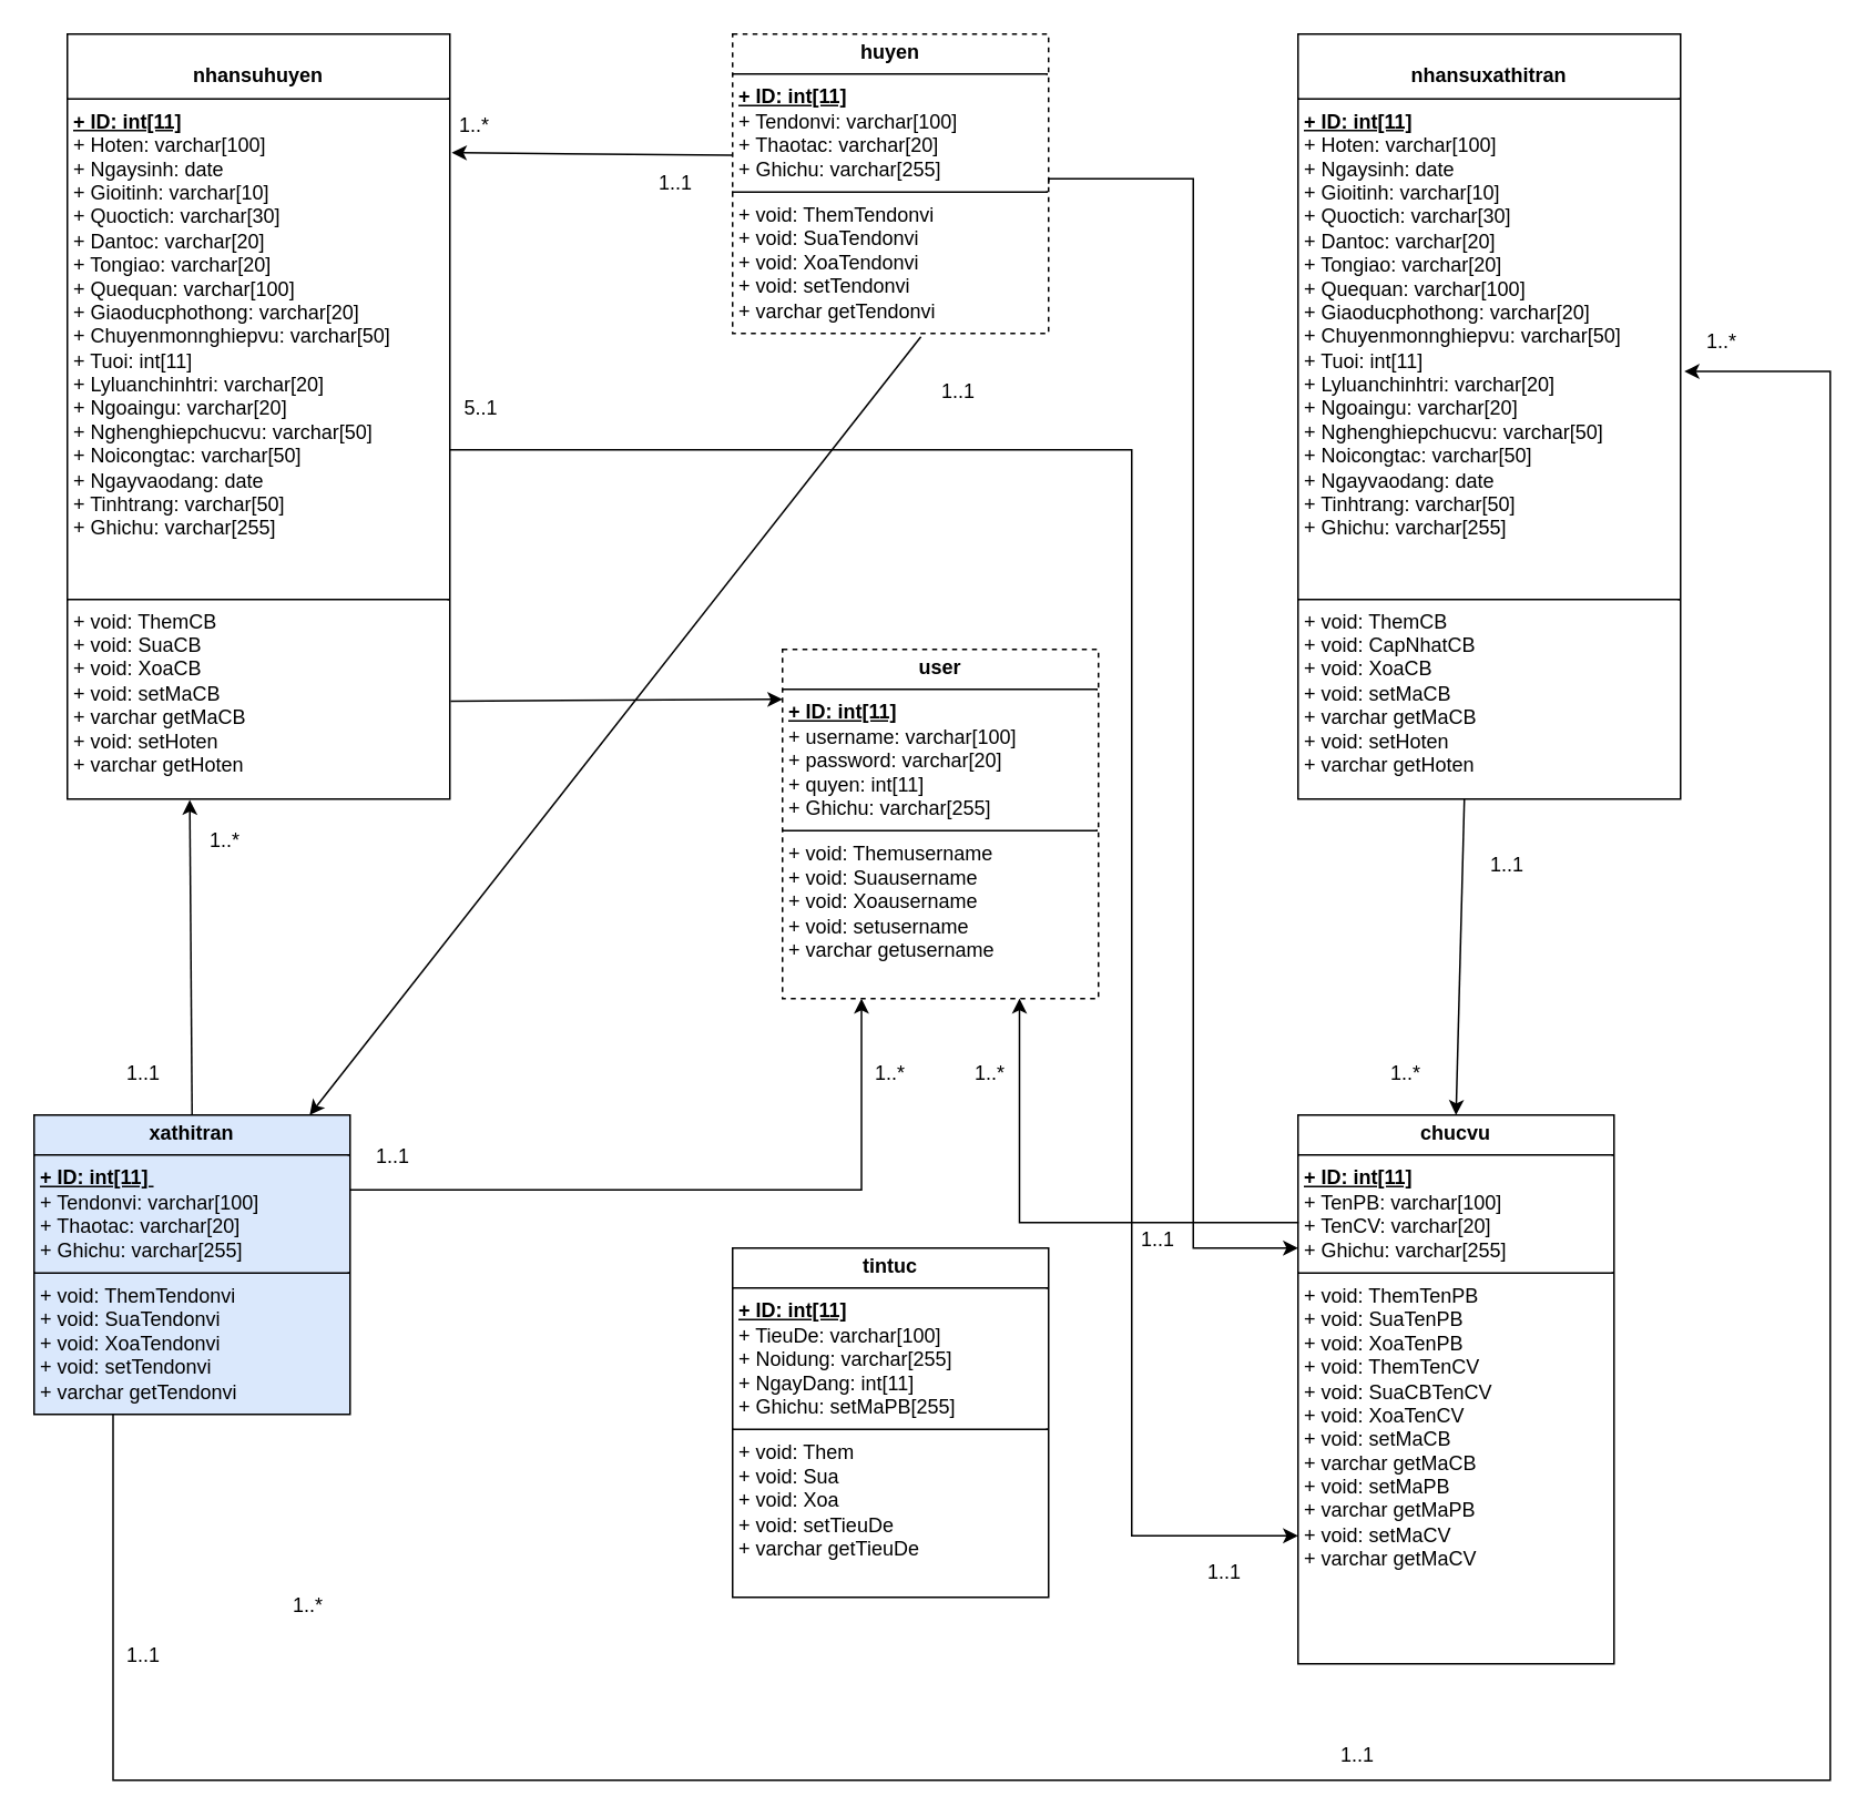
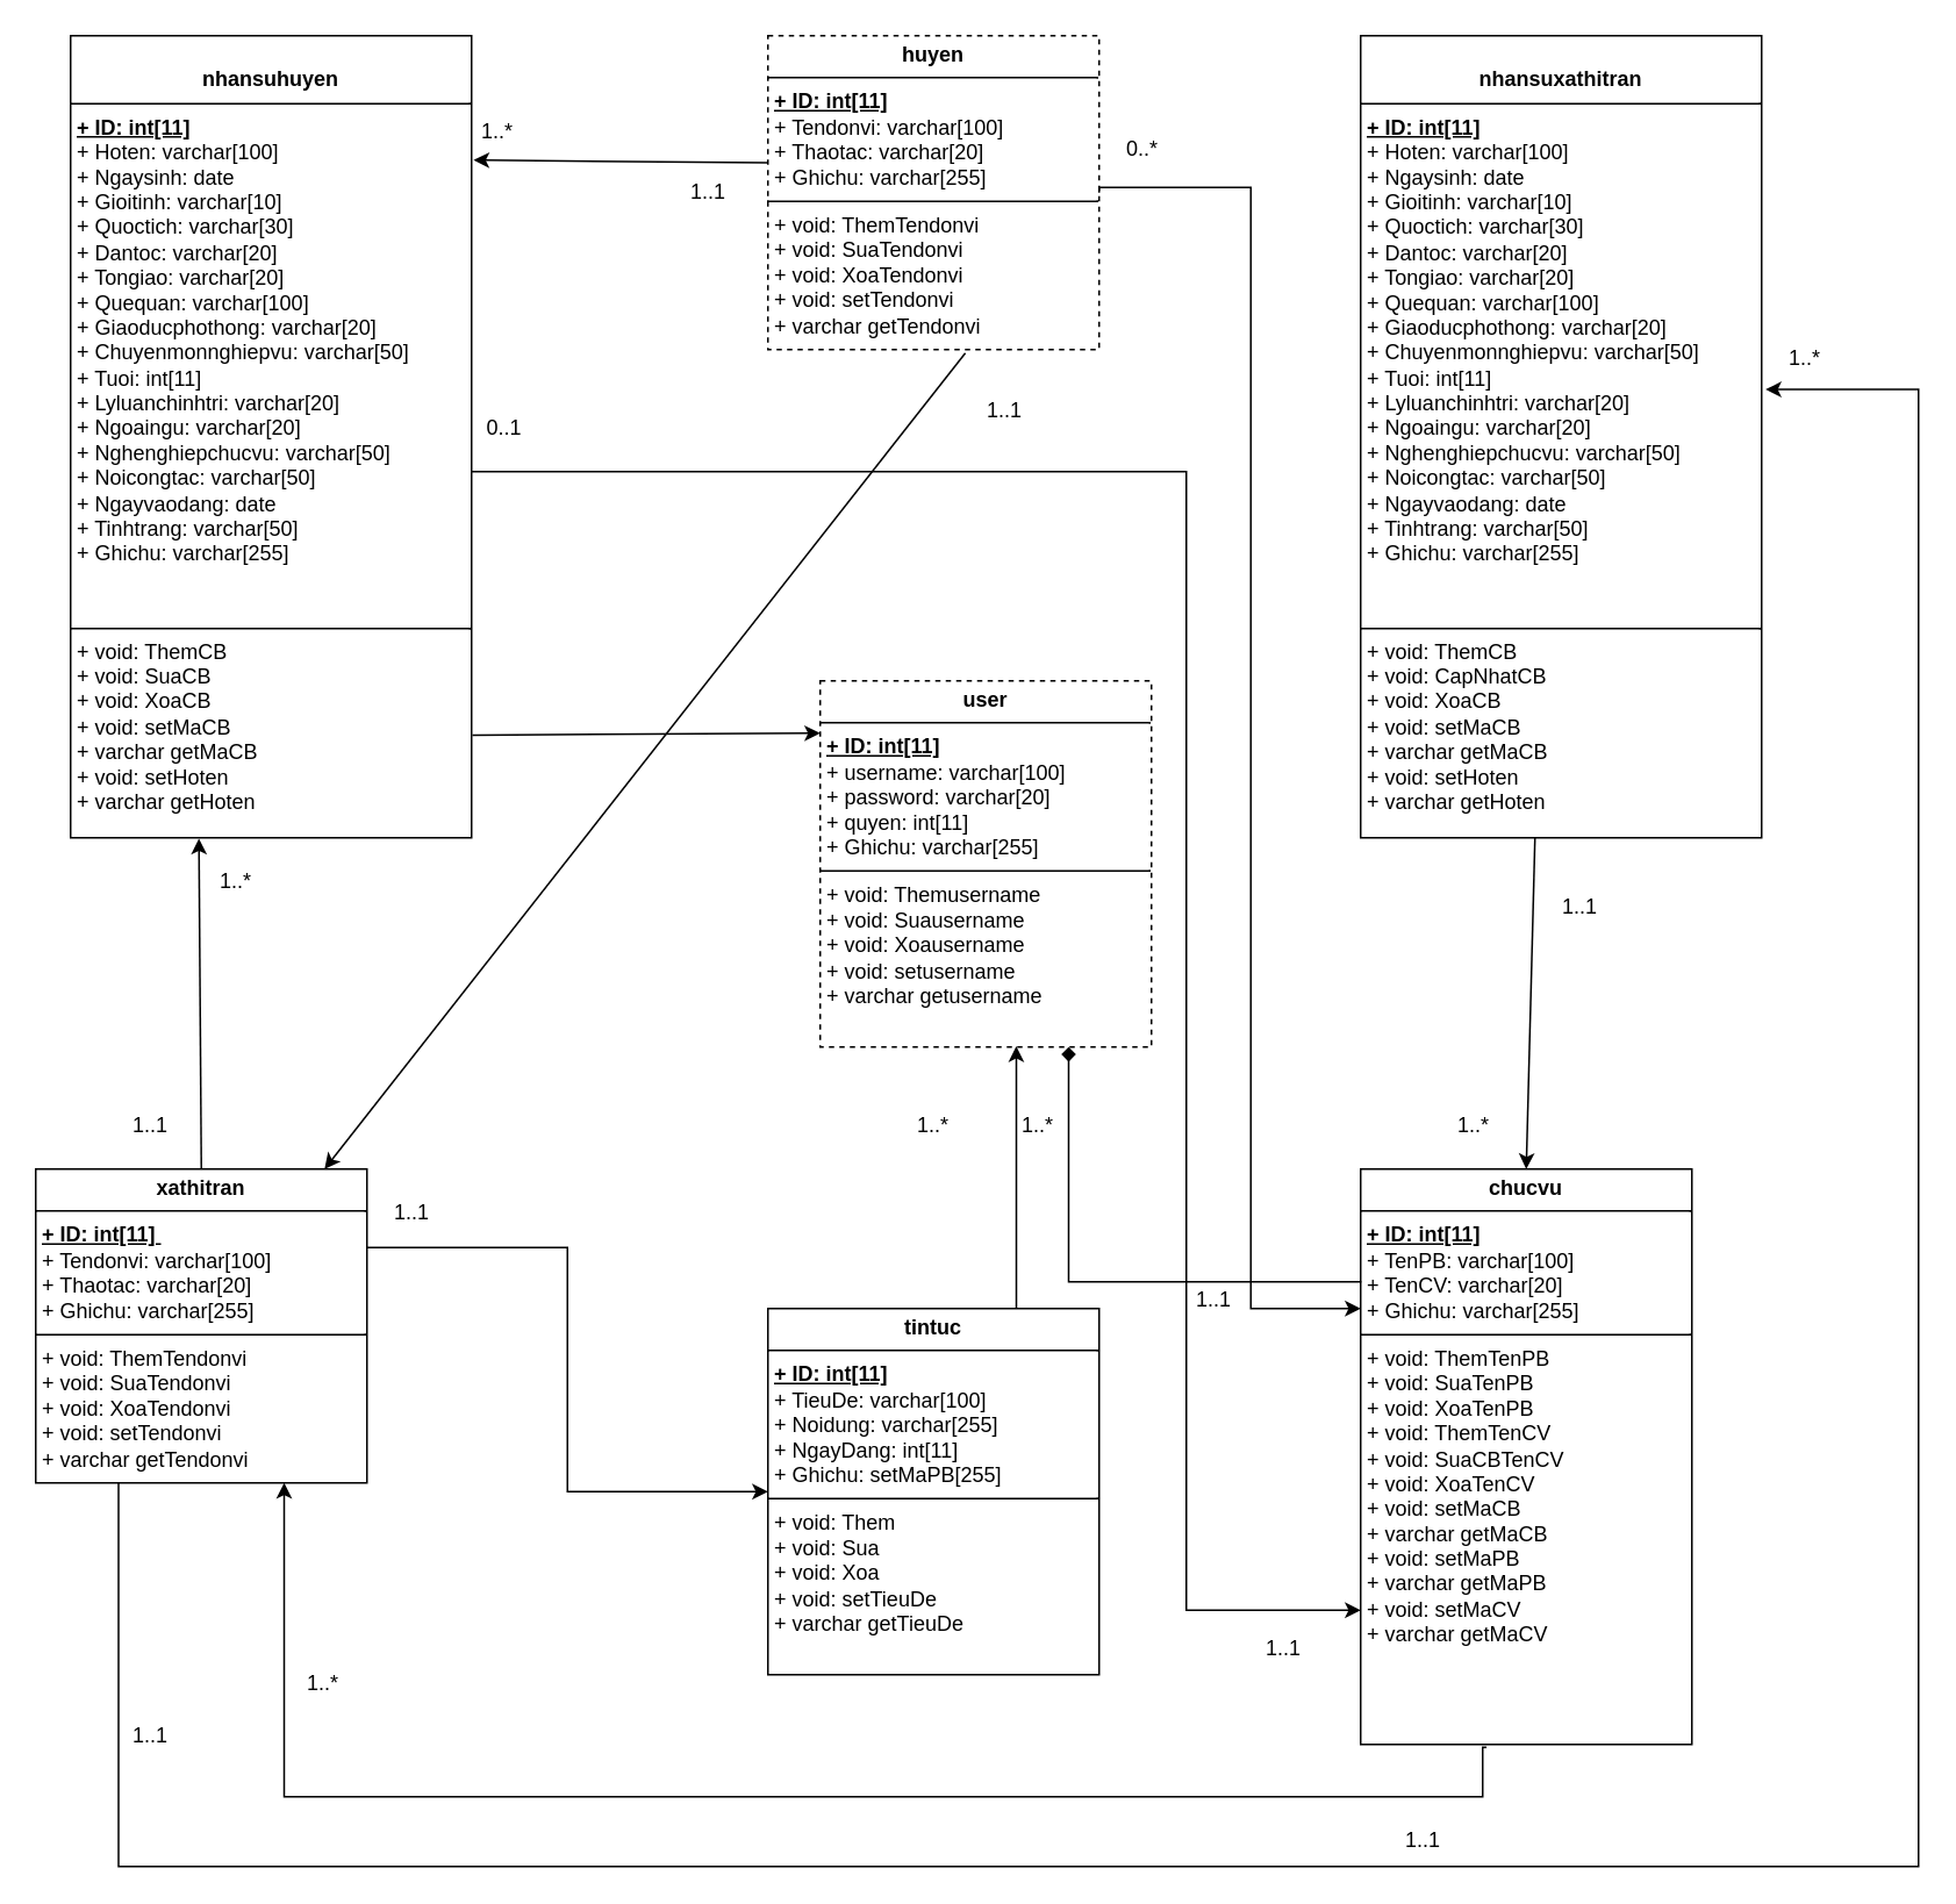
+ <mxCell id="24" value="0..*" style="text;strokeColor=none;fillColor=none;align=left;verticalAlign=middle;spacingLeft=4;spacingRight=4;overflow=hidden;points=[[0,0.5],[1,0.5]];portConstraint=eastwest;rotatable=0;whiteSpace=wrap;html=1;" parent="1" vertex="1"><mxGeometry x="640" y="70" width="40" height="30" as="geometry" /></mxCell>
- <mxCell id="22" value="5..1" style="text;strokeColor=none;fillColor=none;align=left;verticalAlign=middle;spacingLeft=4;spacingRight=4;overflow=hidden;points=[[0,0.5],[1,0.5]];portConstraint=eastwest;rotatable=0;whiteSpace=wrap;html=1;" parent="1" vertex="1"><mxGeometry x="273" y="230" width="40" height="30" as="geometry" /></mxCell>
+ <mxCell id="22" value="0..1" style="text;strokeColor=none;fillColor=none;align=left;verticalAlign=middle;spacingLeft=4;spacingRight=4;overflow=hidden;points=[[0,0.5],[1,0.5]];portConstraint=eastwest;rotatable=0;whiteSpace=wrap;html=1;" parent="1" vertex="1"><mxGeometry x="273" y="230" width="40" height="30" as="geometry" /></mxCell>
- <mxCell id="16" value="" style="endArrow=classic;html=1;rounded=0;exitX=0.002;exitY=0.196;exitDx=0;exitDy=0;exitPerimeter=0;entryX=0.75;entryY=1;entryDx=0;entryDy=0;edgeStyle=orthogonalEdgeStyle;" parent="1" source="7" target="6" edge="1"><mxGeometry width="50" height="50" relative="1" as="geometry"><mxPoint x="660" y="560" as="sourcePoint" /><mxPoint x="710" y="510" as="targetPoint" /></mxGeometry></mxCell>
+ <mxCell id="16" value="" style="endArrow=diamond;html=1;rounded=0;exitX=0.002;exitY=0.196;exitDx=0;exitDy=0;exitPerimeter=0;entryX=0.75;entryY=1;entryDx=0;entryDy=0;edgeStyle=orthogonalEdgeStyle;" parent="1" source="7" target="6" edge="1"><mxGeometry width="50" height="50" relative="1" as="geometry"><mxPoint x="660" y="560" as="sourcePoint" /><mxPoint x="710" y="510" as="targetPoint" /></mxGeometry></mxCell>
+ <mxCell id="12" value="" style="endArrow=classic;html=1;rounded=0;entryX=0.592;entryY=0.998;entryDx=0;entryDy=0;entryPerimeter=0;exitX=0.75;exitY=0;exitDx=0;exitDy=0;" parent="1" source="8" target="6" edge="1"><mxGeometry width="50" height="50" relative="1" as="geometry"><mxPoint x="330" y="590" as="sourcePoint" /><mxPoint x="460" y="660" as="targetPoint" /></mxGeometry></mxCell>
- <mxCell id="10" value="" style="endArrow=classic;html=1;rounded=0;exitX=1;exitY=0.25;exitDx=0;exitDy=0;entryX=0.25;entryY=1;entryDx=0;entryDy=0;edgeStyle=orthogonalEdgeStyle;" parent="1" source="4" target="6" edge="1"><mxGeometry width="50" height="50" relative="1" as="geometry"><mxPoint x="340" y="690" as="sourcePoint" /><mxPoint x="310" y="540" as="targetPoint" /></mxGeometry></mxCell>
+ <mxCell id="10" value="" style="endArrow=classic;html=1;rounded=0;exitX=1;exitY=0.25;exitDx=0;exitDy=0;edgeStyle=orthogonalEdgeStyle;" parent="1" source="4" target="8" edge="1"><mxGeometry width="50" height="50" relative="1" as="geometry"><mxPoint x="340" y="690" as="sourcePoint" /><mxPoint x="310" y="540" as="targetPoint" /></mxGeometry></mxCell>
- <mxCell id="4" value="&lt;p style=&quot;margin:0px;margin-top:4px;text-align:center;&quot;&gt;&lt;b&gt;xathitran&lt;/b&gt;&lt;/p&gt;&lt;hr size=&quot;1&quot; style=&quot;border-style:solid;&quot;&gt;&lt;p style=&quot;margin:0px;margin-left:4px;&quot;&gt;&lt;b&gt;&lt;u&gt;+ ID: int[11]&amp;nbsp;&lt;/u&gt;&lt;/b&gt;&lt;br&gt;+ Tendonvi: varchar[100]&lt;/p&gt;&lt;p style=&quot;margin:0px;margin-left:4px;&quot;&gt;+ Thaotac: varchar[20]&lt;/p&gt;&lt;p style=&quot;margin:0px;margin-left:4px;&quot;&gt;+ Ghichu: varchar[255]&lt;/p&gt;&lt;hr size=&quot;1&quot; style=&quot;border-style:solid;&quot;&gt;&lt;p style=&quot;margin:0px;margin-left:4px;&quot;&gt;+ void: ThemTendonvi&lt;br&gt;+ void: SuaTendonvi&lt;br&gt;&lt;/p&gt;&lt;p style=&quot;margin:0px;margin-left:4px;&quot;&gt;+ void: XoaTendonvi&lt;br&gt;&lt;/p&gt;&lt;p style=&quot;margin:0px;margin-left:4px;&quot;&gt;+ void: setTendonvi&lt;/p&gt;&lt;p style=&quot;margin:0px;margin-left:4px;&quot;&gt;+ varchar getTendonvi&lt;/p&gt;" style="verticalAlign=top;align=left;overflow=fill;html=1;whiteSpace=wrap;fillColor=#dae8fc;" parent="1" vertex="1"><mxGeometry x="20" y="670" width="190" height="180" as="geometry" /></mxCell>
+ <mxCell id="4" value="&lt;p style=&quot;margin:0px;margin-top:4px;text-align:center;&quot;&gt;&lt;b&gt;xathitran&lt;/b&gt;&lt;/p&gt;&lt;hr size=&quot;1&quot; style=&quot;border-style:solid;&quot;&gt;&lt;p style=&quot;margin:0px;margin-left:4px;&quot;&gt;&lt;b&gt;&lt;u&gt;+ ID: int[11]&amp;nbsp;&lt;/u&gt;&lt;/b&gt;&lt;br&gt;+ Tendonvi: varchar[100]&lt;/p&gt;&lt;p style=&quot;margin:0px;margin-left:4px;&quot;&gt;+ Thaotac: varchar[20]&lt;/p&gt;&lt;p style=&quot;margin:0px;margin-left:4px;&quot;&gt;+ Ghichu: varchar[255]&lt;/p&gt;&lt;hr size=&quot;1&quot; style=&quot;border-style:solid;&quot;&gt;&lt;p style=&quot;margin:0px;margin-left:4px;&quot;&gt;+ void: ThemTendonvi&lt;br&gt;+ void: SuaTendonvi&lt;br&gt;&lt;/p&gt;&lt;p style=&quot;margin:0px;margin-left:4px;&quot;&gt;+ void: XoaTendonvi&lt;br&gt;&lt;/p&gt;&lt;p style=&quot;margin:0px;margin-left:4px;&quot;&gt;+ void: setTendonvi&lt;/p&gt;&lt;p style=&quot;margin:0px;margin-left:4px;&quot;&gt;+ varchar getTendonvi&lt;/p&gt;" style="verticalAlign=top;align=left;overflow=fill;html=1;whiteSpace=wrap;" parent="1" vertex="1"><mxGeometry x="20" y="670" width="190" height="180" as="geometry" /></mxCell>
+ <mxCell id="13" value="" style="endArrow=classic;html=1;rounded=0;edgeStyle=orthogonalEdgeStyle;entryX=0.75;entryY=1;entryDx=0;entryDy=0;exitX=0.38;exitY=1.005;exitDx=0;exitDy=0;exitPerimeter=0;" parent="1" source="7" target="4" edge="1"><mxGeometry width="50" height="50" relative="1" as="geometry"><mxPoint x="850" y="1080" as="sourcePoint" /><mxPoint x="460" y="710" as="targetPoint" /><Array as="points"><mxPoint x="850" y="1002" /><mxPoint x="850" y="1030" /><mxPoint x="162" y="1030" /></Array></mxGeometry></mxCell>
